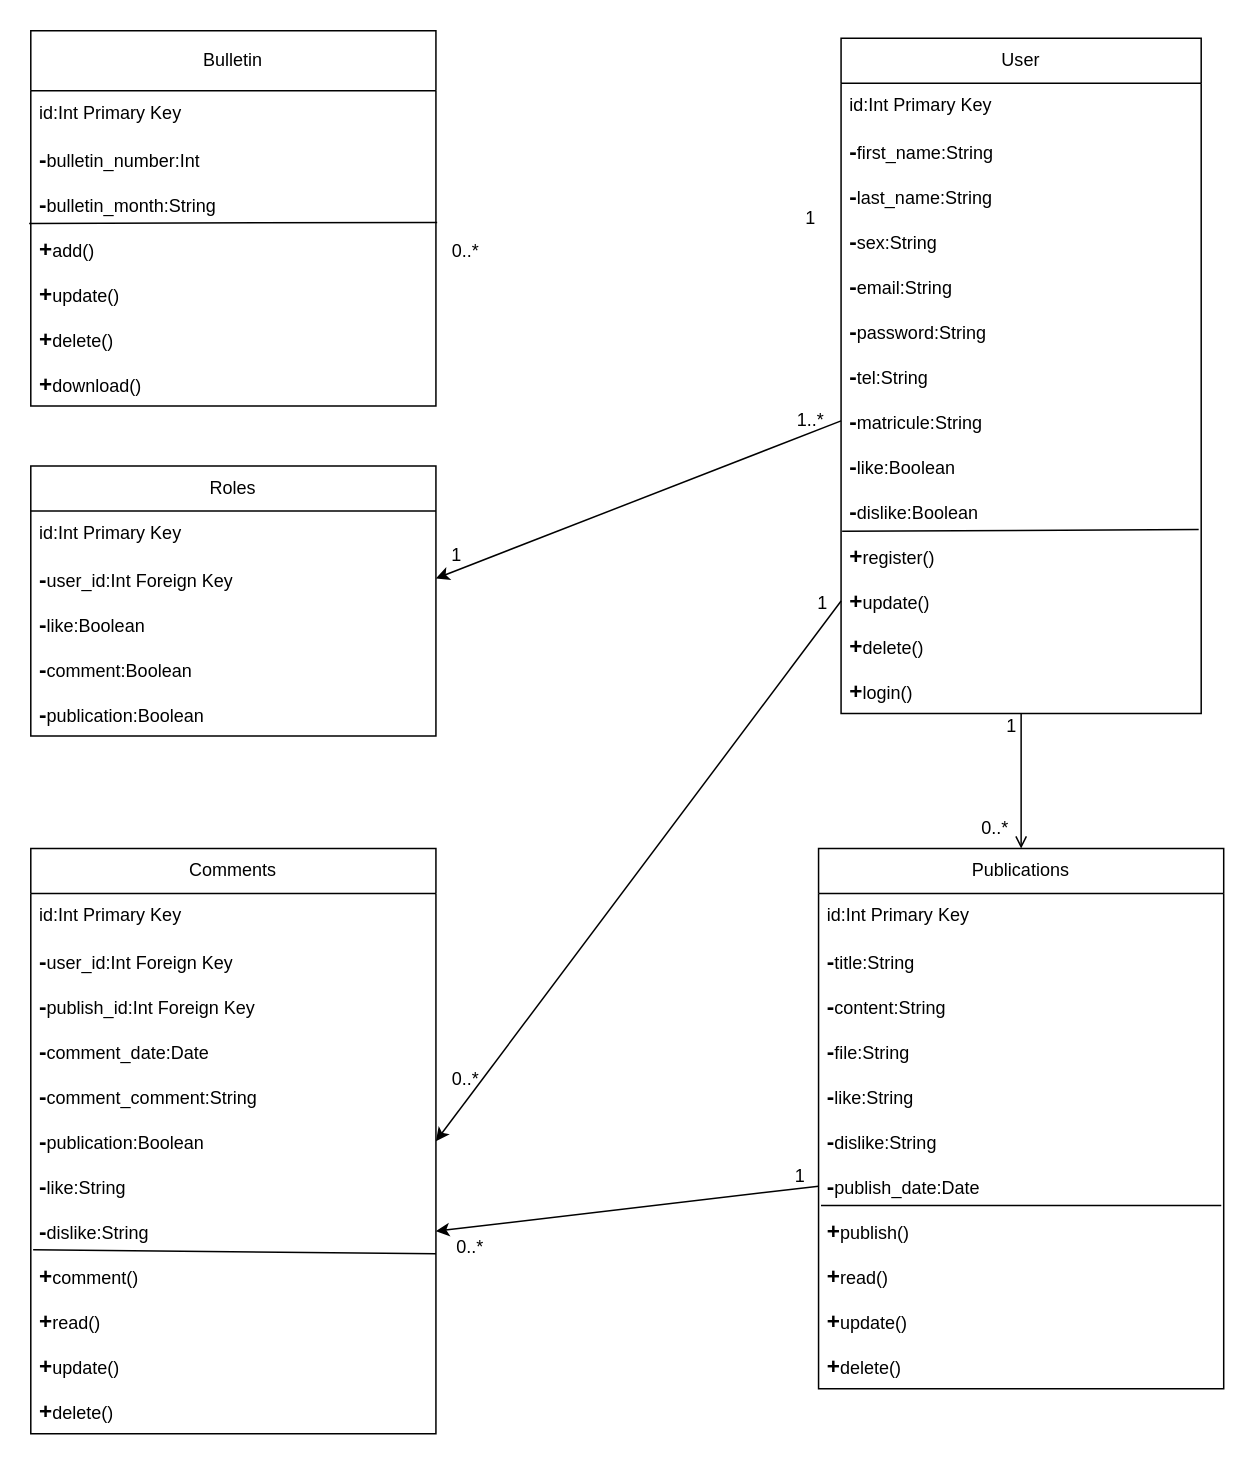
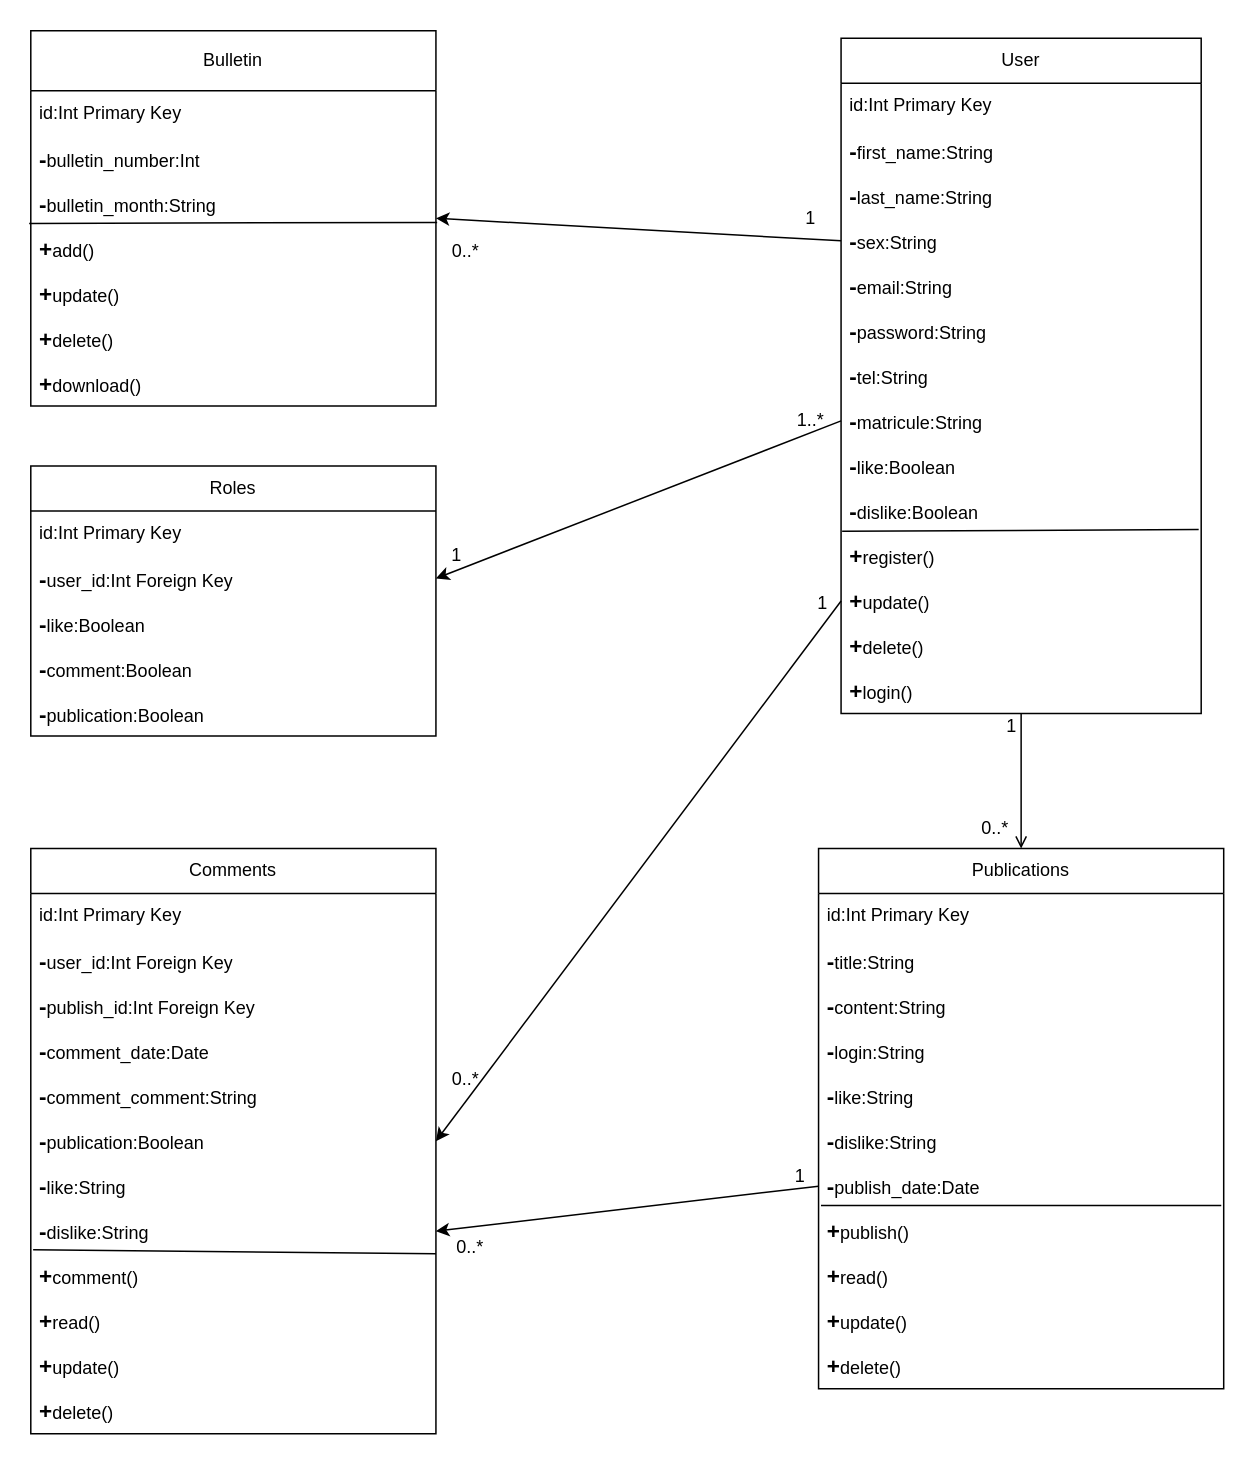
+ <mxCell id="40" style="edgeStyle=none;html=1;exitX=0;exitY=0.5;exitDx=0;exitDy=0;entryX=1;entryY=0.5;entryDx=0;entryDy=0;" parent="1" source="6" target="18" edge="1"><mxGeometry relative="1" as="geometry" /></mxCell>
- <mxCell id="31" value="&lt;b&gt;&lt;font style=&quot;font-size: 15px;&quot;&gt;-&lt;/font&gt;&lt;/b&gt;file:String" style="text;strokeColor=none;fillColor=none;align=left;verticalAlign=middle;spacingLeft=4;spacingRight=4;overflow=hidden;points=[[0,0.5],[1,0.5]];portConstraint=eastwest;rotatable=0;whiteSpace=wrap;html=1;" parent="27" vertex="1"><mxGeometry y="120" width="270" height="30" as="geometry" /></mxCell>
+ <mxCell id="31" value="&lt;b&gt;&lt;font style=&quot;font-size: 15px;&quot;&gt;-&lt;/font&gt;&lt;/b&gt;login:String" style="text;strokeColor=none;fillColor=none;align=left;verticalAlign=middle;spacingLeft=4;spacingRight=4;overflow=hidden;points=[[0,0.5],[1,0.5]];portConstraint=eastwest;rotatable=0;whiteSpace=wrap;html=1;" parent="27" vertex="1"><mxGeometry y="120" width="270" height="30" as="geometry" /></mxCell>
